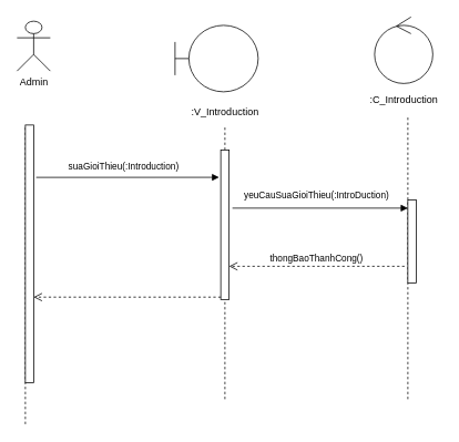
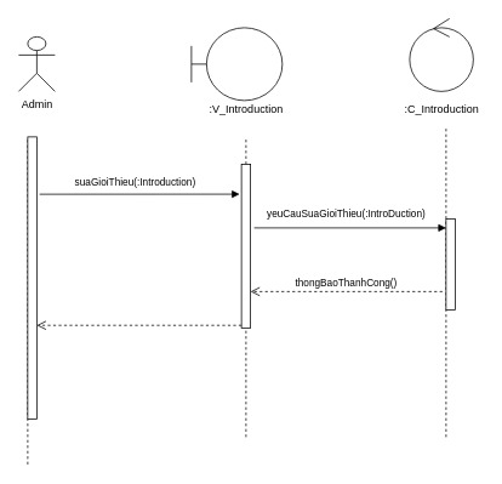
- <mxCell id="7" value="Admin" style="shape=umlActor;verticalLabelPosition=bottom;verticalAlign=top;html=1;outlineConnect=0;" parent="1" vertex="1"><mxGeometry x="20" y="25" width="40" height="60" as="geometry" /></mxCell>
+ <mxCell id="7" value="Admin" style="shape=umlActor;verticalLabelPosition=bottom;verticalAlign=top;html=1;outlineConnect=0;" parent="1" vertex="1"><mxGeometry x="20" y="40" width="40" height="60" as="geometry" /></mxCell>
- <mxCell id="5" value=":V_Introduction" style="text;html=1;align=center;verticalAlign=middle;resizable=0;points=[];autosize=1;" parent="1" vertex="1"><mxGeometry x="225" y="125" width="90" height="20" as="geometry" /></mxCell>
+ <mxCell id="5" value=":V_Introduction" style="text;html=1;align=center;verticalAlign=middle;resizable=0;points=[];autosize=1;" parent="1" vertex="1"><mxGeometry x="225" y="110" width="90" height="20" as="geometry" /></mxCell>
